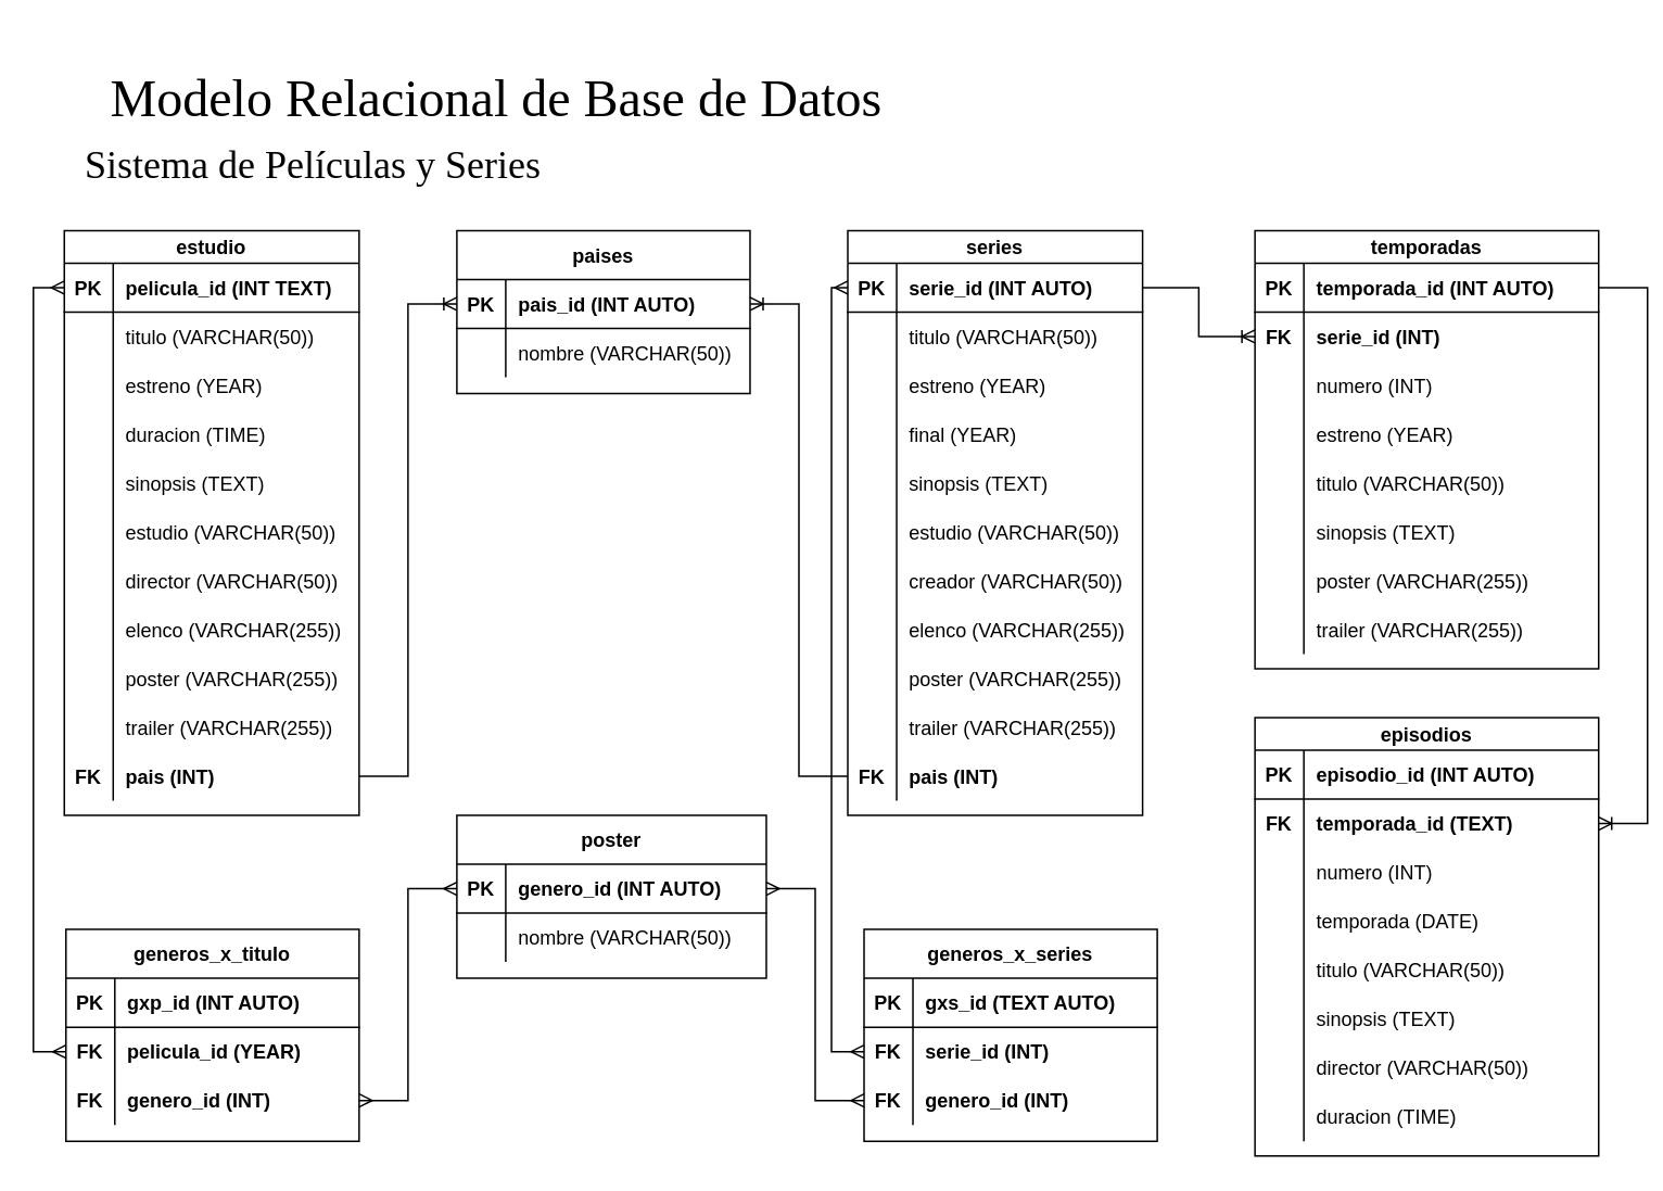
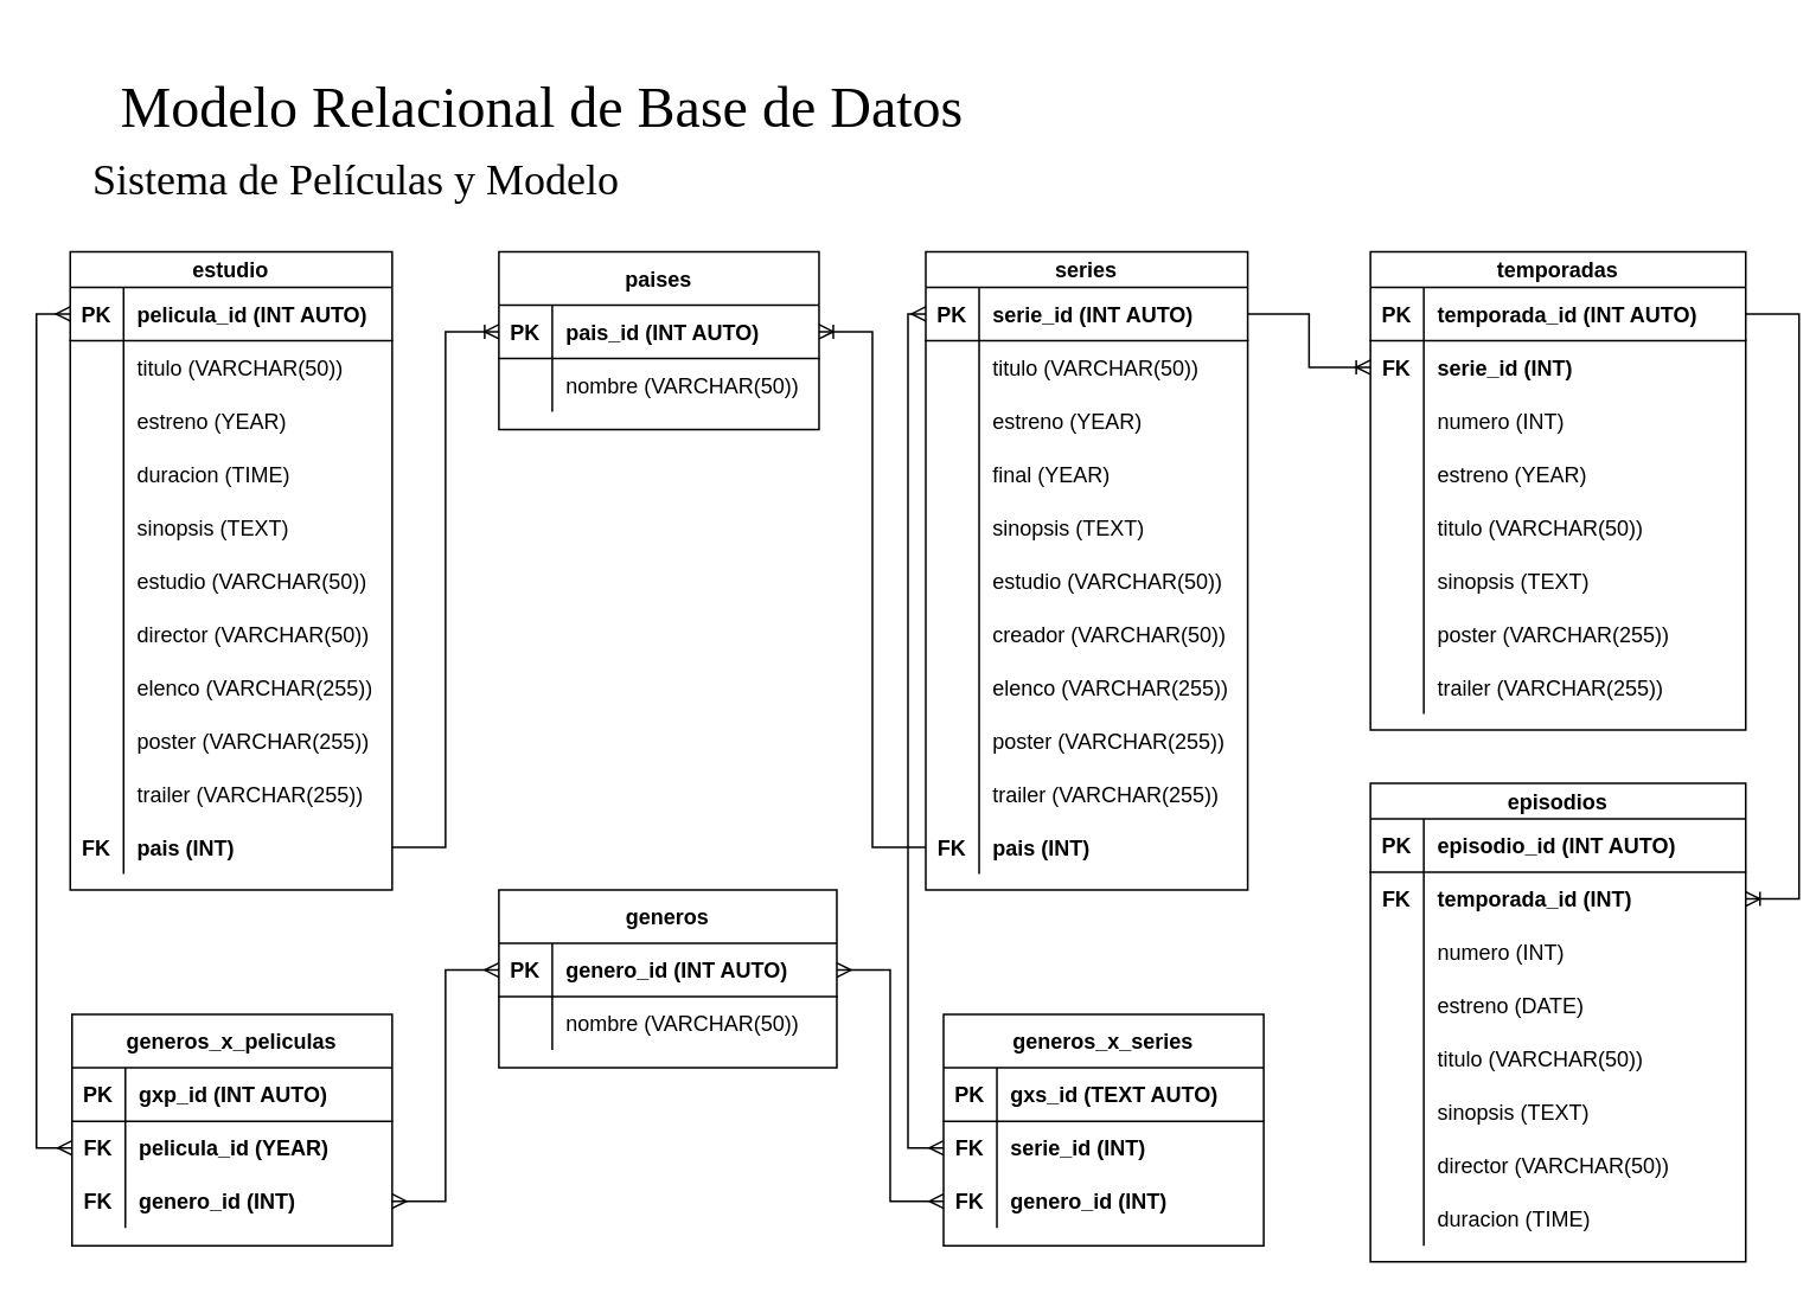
- <mxCell id="54" value="&lt;h1 style=&quot;&quot;&gt;&lt;span style=&quot;font-weight: 400;&quot;&gt;&lt;font style=&quot;font-size: 24px;&quot; face=&quot;Tahoma&quot;&gt;Sistema de Películas y Series&lt;/font&gt;&lt;/span&gt;&lt;/h1&gt;" style="text;html=1;resizable=0;autosize=1;align=left;verticalAlign=middle;points=[];fillColor=none;strokeColor=none;rounded=0;" parent="1" vertex="1"><mxGeometry x="50" y="61" width="330" height="80" as="geometry" /></mxCell>
+ <mxCell id="54" value="&lt;h1 style=&quot;&quot;&gt;&lt;span style=&quot;font-weight: 400;&quot;&gt;&lt;font style=&quot;font-size: 24px;&quot; face=&quot;Tahoma&quot;&gt;Sistema de Películas y Modelo&lt;/font&gt;&lt;/span&gt;&lt;/h1&gt;" style="text;html=1;resizable=0;autosize=1;align=left;verticalAlign=middle;points=[];fillColor=none;strokeColor=none;rounded=0;" parent="1" vertex="1"><mxGeometry x="50" y="61" width="330" height="80" as="geometry" /></mxCell>
- <mxCell id="5" value="pelicula_id (INT TEXT)" style="shape=partialRectangle;connectable=0;fillColor=none;top=0;left=0;bottom=0;right=0;align=left;spacingLeft=6;fontStyle=1;overflow=hidden;" parent="3" vertex="1"><mxGeometry x="30" width="151" height="30" as="geometry"><mxRectangle width="151" height="30" as="alternateBounds" /></mxGeometry></mxCell>
+ <mxCell id="5" value="pelicula_id (INT AUTO)" style="shape=partialRectangle;connectable=0;fillColor=none;top=0;left=0;bottom=0;right=0;align=left;spacingLeft=6;fontStyle=1;overflow=hidden;" parent="3" vertex="1"><mxGeometry x="30" width="151" height="30" as="geometry"><mxRectangle width="151" height="30" as="alternateBounds" /></mxGeometry></mxCell>
- <mxCell id="120" value="temporada_id (TEXT)" style="shape=partialRectangle;connectable=0;fillColor=none;top=0;left=0;bottom=0;right=0;align=left;spacingLeft=6;fontStyle=1;overflow=hidden;" vertex="1" parent="118"><mxGeometry x="30" width="181" height="30" as="geometry"><mxRectangle width="181" height="30" as="alternateBounds" /></mxGeometry></mxCell>
+ <mxCell id="120" value="temporada_id (INT)" style="shape=partialRectangle;connectable=0;fillColor=none;top=0;left=0;bottom=0;right=0;align=left;spacingLeft=6;fontStyle=1;overflow=hidden;" vertex="1" parent="118"><mxGeometry x="30" width="181" height="30" as="geometry"><mxRectangle width="181" height="30" as="alternateBounds" /></mxGeometry></mxCell>
- <mxCell id="139" value="poster" style="shape=table;startSize=30;container=1;collapsible=1;childLayout=tableLayout;fixedRows=1;rowLines=0;fontStyle=1;align=center;resizeLast=1;" vertex="1" parent="1"><mxGeometry x="280" y="500" width="190" height="100" as="geometry" /></mxCell>
+ <mxCell id="139" value="generos" style="shape=table;startSize=30;container=1;collapsible=1;childLayout=tableLayout;fixedRows=1;rowLines=0;fontStyle=1;align=center;resizeLast=1;" vertex="1" parent="1"><mxGeometry x="280" y="500" width="190" height="100" as="geometry" /></mxCell>
- <mxCell id="126" value="temporada (DATE)" style="shape=partialRectangle;connectable=0;fillColor=none;top=0;left=0;bottom=0;right=0;align=left;spacingLeft=6;overflow=hidden;" vertex="1" parent="124"><mxGeometry x="30" width="181" height="30" as="geometry"><mxRectangle width="181" height="30" as="alternateBounds" /></mxGeometry></mxCell>
+ <mxCell id="126" value="estreno (DATE)" style="shape=partialRectangle;connectable=0;fillColor=none;top=0;left=0;bottom=0;right=0;align=left;spacingLeft=6;overflow=hidden;" vertex="1" parent="124"><mxGeometry x="30" width="181" height="30" as="geometry"><mxRectangle width="181" height="30" as="alternateBounds" /></mxGeometry></mxCell>
- <mxCell id="36" value="generos_x_titulo" style="shape=table;startSize=30;container=1;collapsible=1;childLayout=tableLayout;fixedRows=1;rowLines=0;fontStyle=1;align=center;resizeLast=1;" parent="1" vertex="1"><mxGeometry x="40" y="570" width="180" height="130" as="geometry" /></mxCell>
+ <mxCell id="36" value="generos_x_peliculas" style="shape=table;startSize=30;container=1;collapsible=1;childLayout=tableLayout;fixedRows=1;rowLines=0;fontStyle=1;align=center;resizeLast=1;" parent="1" vertex="1"><mxGeometry x="40" y="570" width="180" height="130" as="geometry" /></mxCell>
